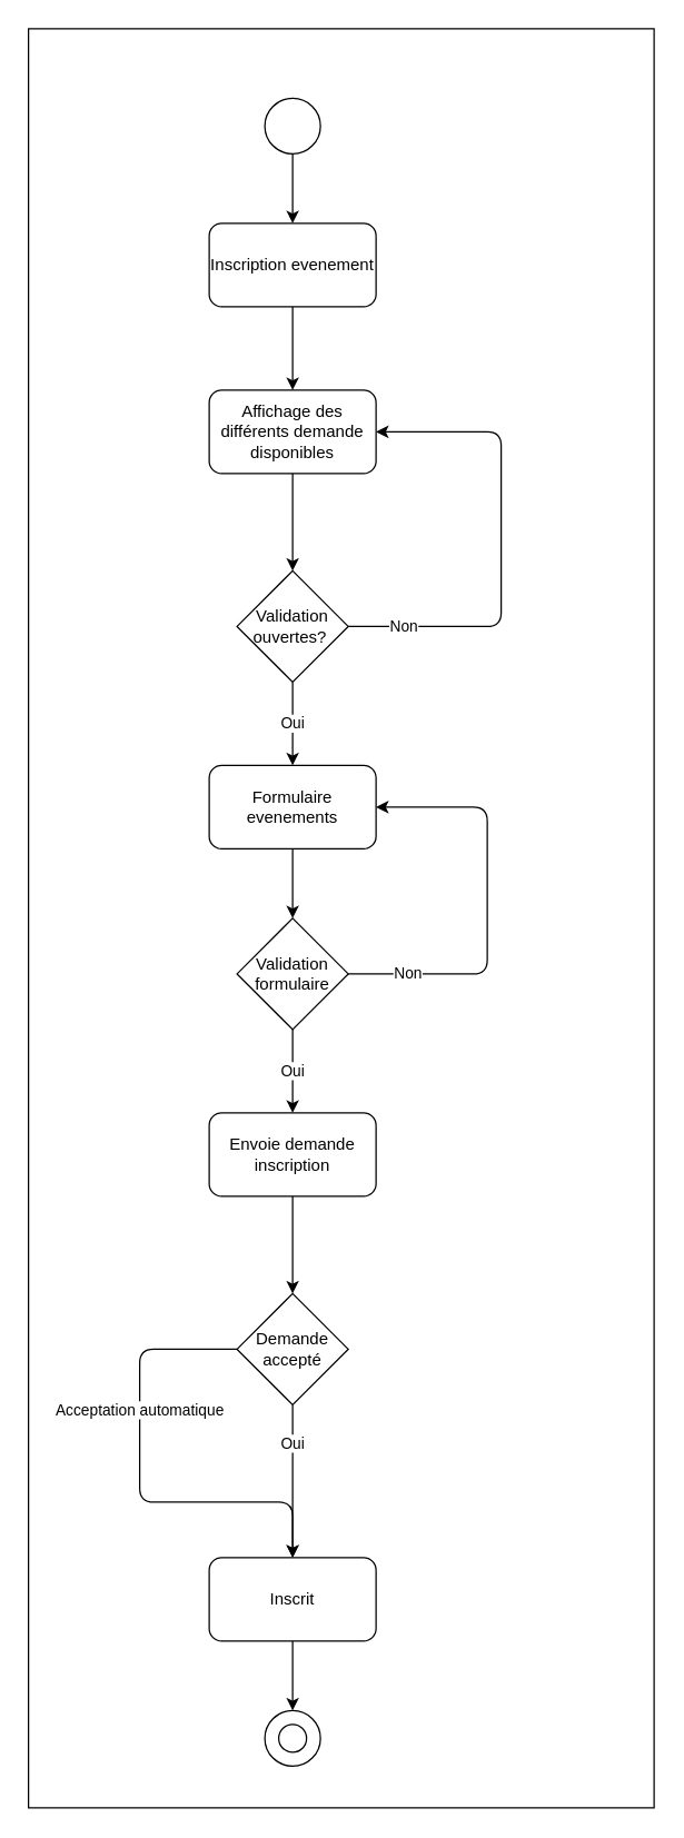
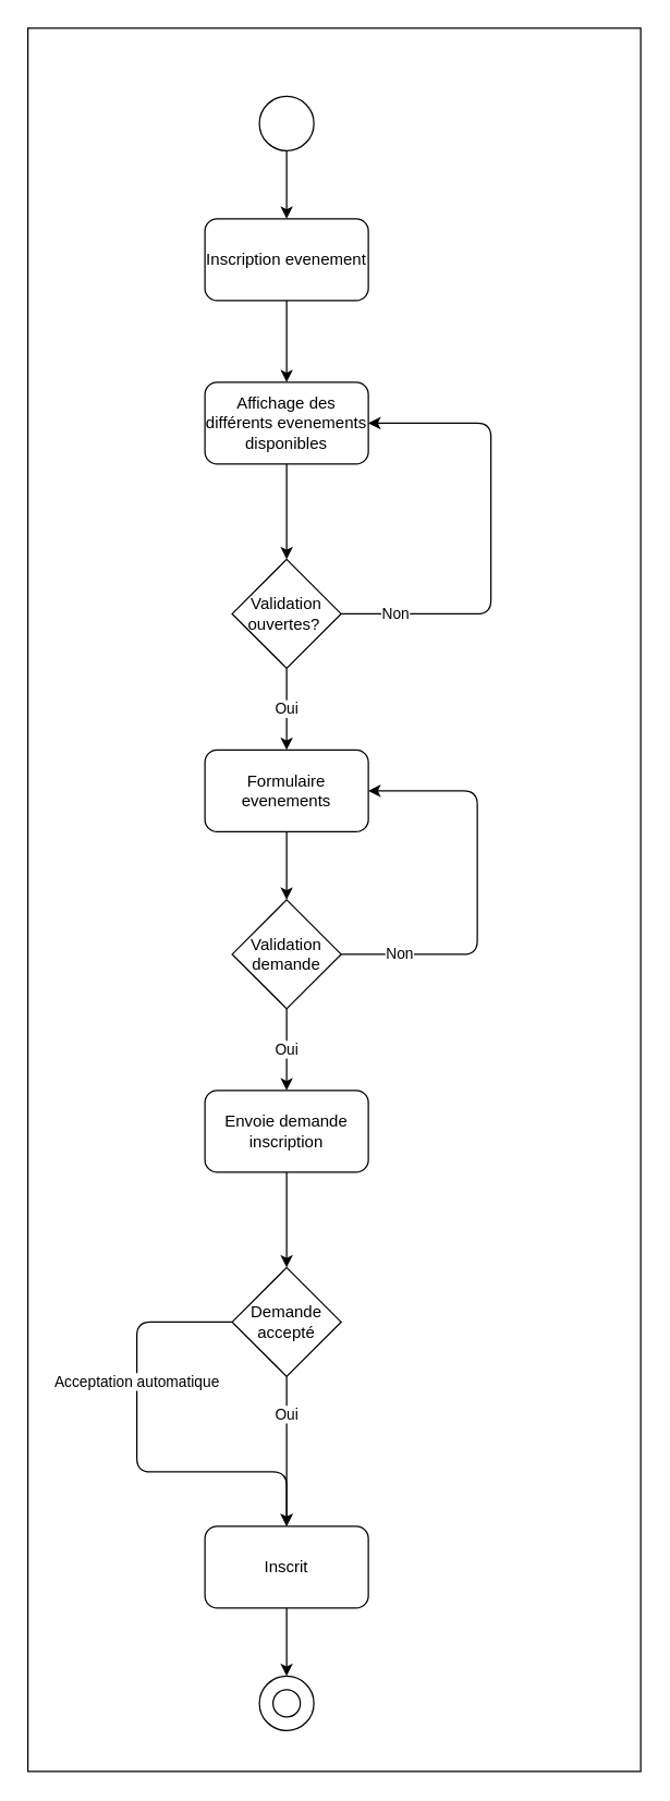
- <mxCell id="8" value="Affichage des différents demande disponibles" style="rounded=1;whiteSpace=wrap;html=1;" parent="1" vertex="1"><mxGeometry x="150" y="280" width="120" height="60" as="geometry" /></mxCell>
+ <mxCell id="8" value="Affichage des différents evenements disponibles" style="rounded=1;whiteSpace=wrap;html=1;" parent="1" vertex="1"><mxGeometry x="150" y="280" width="120" height="60" as="geometry" /></mxCell>
- <mxCell id="16" value="Validation formulaire" style="rhombus;whiteSpace=wrap;html=1;" parent="1" vertex="1"><mxGeometry x="170" y="660" width="80" height="80" as="geometry" /></mxCell>
+ <mxCell id="16" value="Validation demande" style="rhombus;whiteSpace=wrap;html=1;" parent="1" vertex="1"><mxGeometry x="170" y="660" width="80" height="80" as="geometry" /></mxCell>
